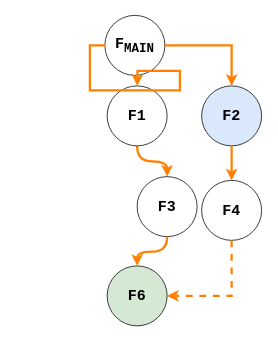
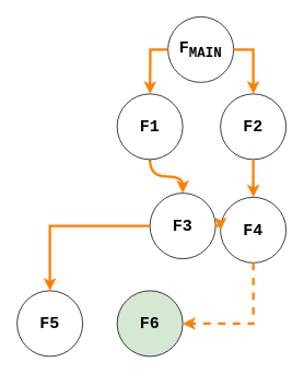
- <mxCell id="14" value="&lt;span style=&quot;font-size: 20px&quot;&gt;F&lt;/span&gt;&lt;sub&gt;MAIN&lt;/sub&gt;" style="ellipse;whiteSpace=wrap;html=1;aspect=fixed;fontSize=20;fontFamily=Courier New;fontStyle=1" parent="1" vertex="1"><mxGeometry x="139" y="20" width="80" height="80" as="geometry" /></mxCell>
+ <mxCell id="14" value="&lt;span style=&quot;font-size: 20px&quot;&gt;F&lt;/span&gt;&lt;sub&gt;MAIN&lt;/sub&gt;" style="ellipse;whiteSpace=wrap;html=1;aspect=fixed;fontSize=20;fontFamily=Courier New;fontStyle=1" parent="1" vertex="1"><mxGeometry x="204" y="20" width="80" height="80" as="geometry" /></mxCell>
- <mxCell id="5" value="F2" style="ellipse;whiteSpace=wrap;html=1;aspect=fixed;fontSize=20;fontFamily=Courier New;fontStyle=1;fillColor=#dae8fc;" parent="1" vertex="1"><mxGeometry x="268" y="114" width="80" height="80" as="geometry" /></mxCell>
+ <mxCell id="5" value="F2" style="ellipse;whiteSpace=wrap;html=1;aspect=fixed;fontSize=20;fontFamily=Courier New;fontStyle=1" parent="1" vertex="1"><mxGeometry x="268" y="114" width="80" height="80" as="geometry" /></mxCell>
+ <mxCell id="11" value="" style="edgeStyle=orthogonalEdgeStyle;rounded=0;orthogonalLoop=1;jettySize=auto;html=1;fillColor=#fff2cc;strokeColor=#FF8000;strokeWidth=3;exitX=1;exitY=0.5;exitDx=0;exitDy=0;entryX=0;entryY=0.5;entryDx=0;entryDy=0;curved=1;" parent="1" source="4" target="6" edge="1"><mxGeometry relative="1" as="geometry"><mxPoint x="317.571" y="249.429" as="targetPoint" /><mxPoint x="317.571" y="203.714" as="sourcePoint" /></mxGeometry></mxCell>
+ <mxCell id="13" value="" style="rounded=0;orthogonalLoop=1;jettySize=auto;html=1;fillColor=#fff2cc;strokeColor=#FF8000;strokeWidth=3;exitX=0;exitY=0.5;exitDx=0;exitDy=0;entryX=0.5;entryY=0;entryDx=0;entryDy=0;elbow=vertical;edgeStyle=orthogonalEdgeStyle;" parent="1" source="4" target="7" edge="1"><mxGeometry relative="1" as="geometry"><mxPoint x="231.857" y="403.714" as="targetPoint" /><mxPoint x="317.571" y="329.429" as="sourcePoint" /></mxGeometry></mxCell>
- <mxCell id="10" value="" style="edgeStyle=orthogonalEdgeStyle;rounded=0;orthogonalLoop=1;jettySize=auto;html=1;fillColor=#fff2cc;strokeColor=#FF8000;strokeWidth=3;entryX=0.5;entryY=0;entryDx=0;entryDy=0;curved=1;exitX=0.5;exitY=1;exitDx=0;exitDy=0;" parent="1" source="4" target="8" edge="1"><mxGeometry relative="1" as="geometry"><mxPoint x="191.857" y="249.429" as="targetPoint" /><mxPoint x="132" y="344" as="sourcePoint" /></mxGeometry></mxCell>
+ <mxCell id="7" value="F5" style="ellipse;whiteSpace=wrap;html=1;aspect=fixed;fontSize=20;fontFamily=Courier New;fontStyle=1" parent="1" vertex="1"><mxGeometry x="20" y="354" width="80" height="80" as="geometry" /></mxCell>
